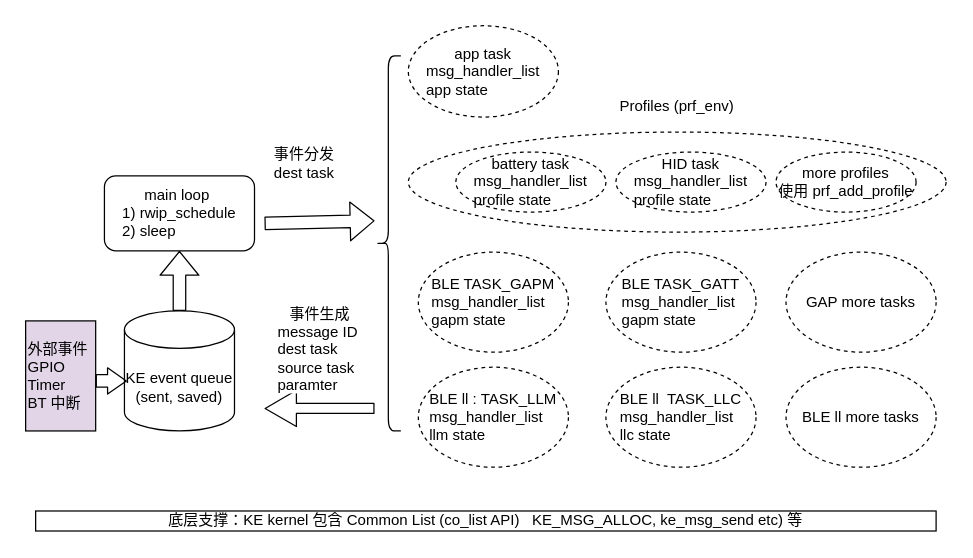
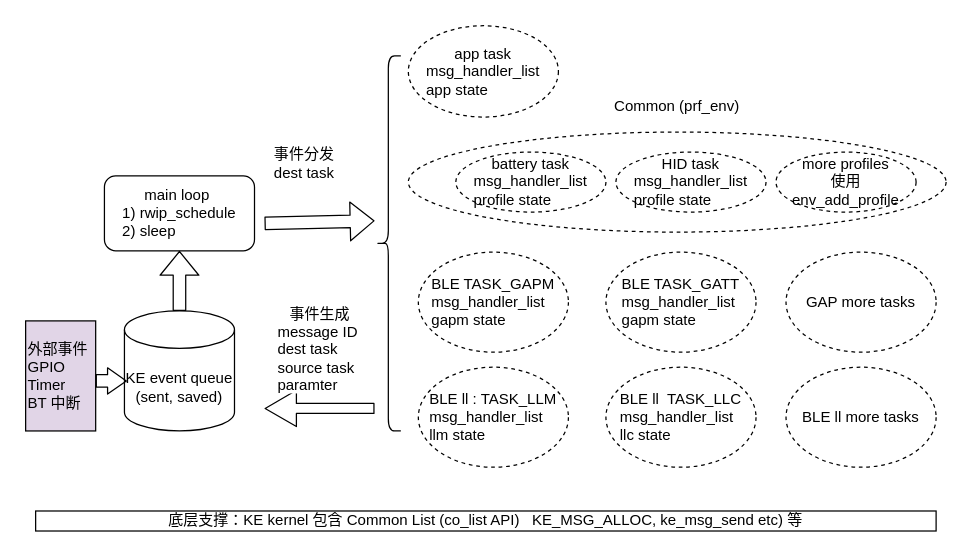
- <mxCell id="15" value="&lt;span&gt;Profiles (prf_env)&lt;/span&gt;" style="rounded=0;whiteSpace=wrap;html=1;dashed=1;strokeColor=none;" parent="1" vertex="1"><mxGeometry x="481" y="73" width="120" height="24" as="geometry" /></mxCell>
+ <mxCell id="15" value="&lt;span&gt;Common (prf_env)&lt;/span&gt;" style="rounded=0;whiteSpace=wrap;html=1;dashed=1;strokeColor=none;" parent="1" vertex="1"><mxGeometry x="481" y="73" width="120" height="24" as="geometry" /></mxCell>
- <mxCell id="18" value="more profiles&lt;br&gt;使用 prf_add_profile" style="ellipse;whiteSpace=wrap;html=1;dashed=1;strokeColor=#000000;" parent="1" vertex="1"><mxGeometry x="620" y="121" width="112" height="48" as="geometry" /></mxCell>
+ <mxCell id="18" value="more profiles&lt;br&gt;使用 env_add_profile" style="ellipse;whiteSpace=wrap;html=1;dashed=1;strokeColor=#000000;" parent="1" vertex="1"><mxGeometry x="620" y="121" width="112" height="48" as="geometry" /></mxCell>
